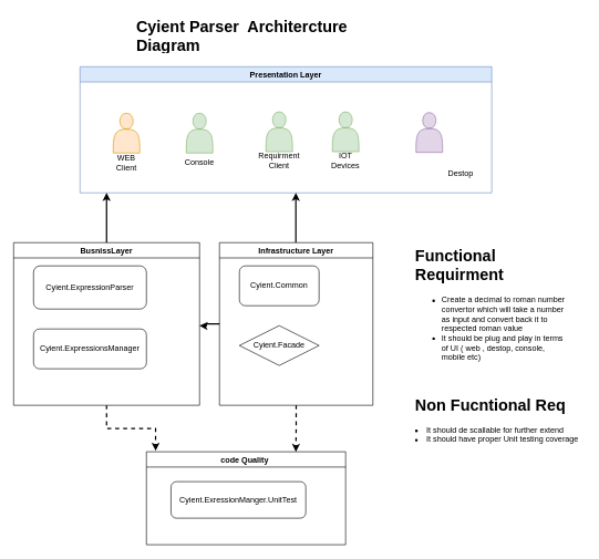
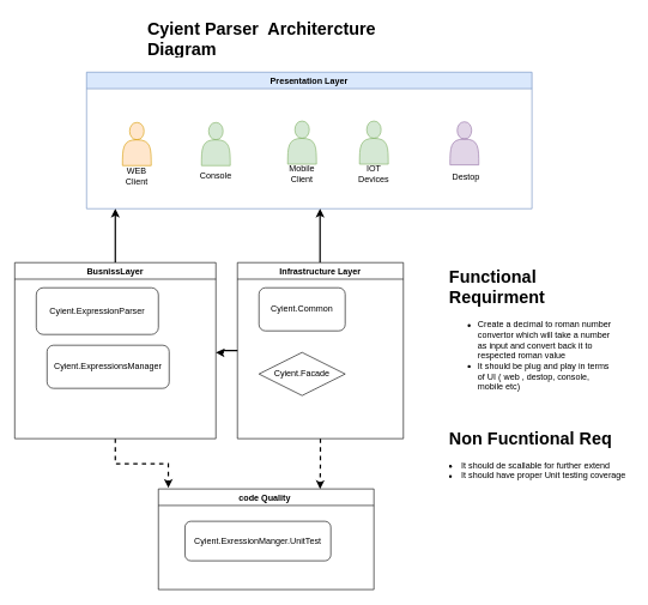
- <mxCell id="8" value="Requirment Client" style="text;html=1;strokeColor=none;fillColor=none;align=center;verticalAlign=middle;whiteSpace=wrap;rounded=0;" parent="4" vertex="1"><mxGeometry x="270" y="124" width="60" height="36" as="geometry" /></mxCell>
+ <mxCell id="8" value="Mobile Client" style="text;html=1;strokeColor=none;fillColor=none;align=center;verticalAlign=middle;whiteSpace=wrap;rounded=0;" parent="4" vertex="1"><mxGeometry x="270" y="124" width="60" height="36" as="geometry" /></mxCell>
- <mxCell id="9" value="Destop&amp;nbsp;" style="text;html=1;strokeColor=none;fillColor=none;align=center;verticalAlign=middle;whiteSpace=wrap;rounded=0;" parent="4" vertex="1"><mxGeometry x="545" y="146" width="60" height="29" as="geometry" /></mxCell>
+ <mxCell id="9" value="Destop&amp;nbsp;" style="text;html=1;strokeColor=none;fillColor=none;align=center;verticalAlign=middle;whiteSpace=wrap;rounded=0;" parent="4" vertex="1"><mxGeometry x="500" y="131" width="60" height="29" as="geometry" /></mxCell>
- <mxCell id="19" value="Cyient.ExpressionsManager" style="rounded=1;whiteSpace=wrap;html=1;" parent="17" vertex="1"><mxGeometry x="30" y="130" width="170" height="60" as="geometry" /></mxCell>
+ <mxCell id="19" value="Cyient.ExpressionsManager" style="rounded=1;whiteSpace=wrap;html=1;" parent="17" vertex="1"><mxGeometry x="45" y="115" width="170" height="60" as="geometry" /></mxCell>
